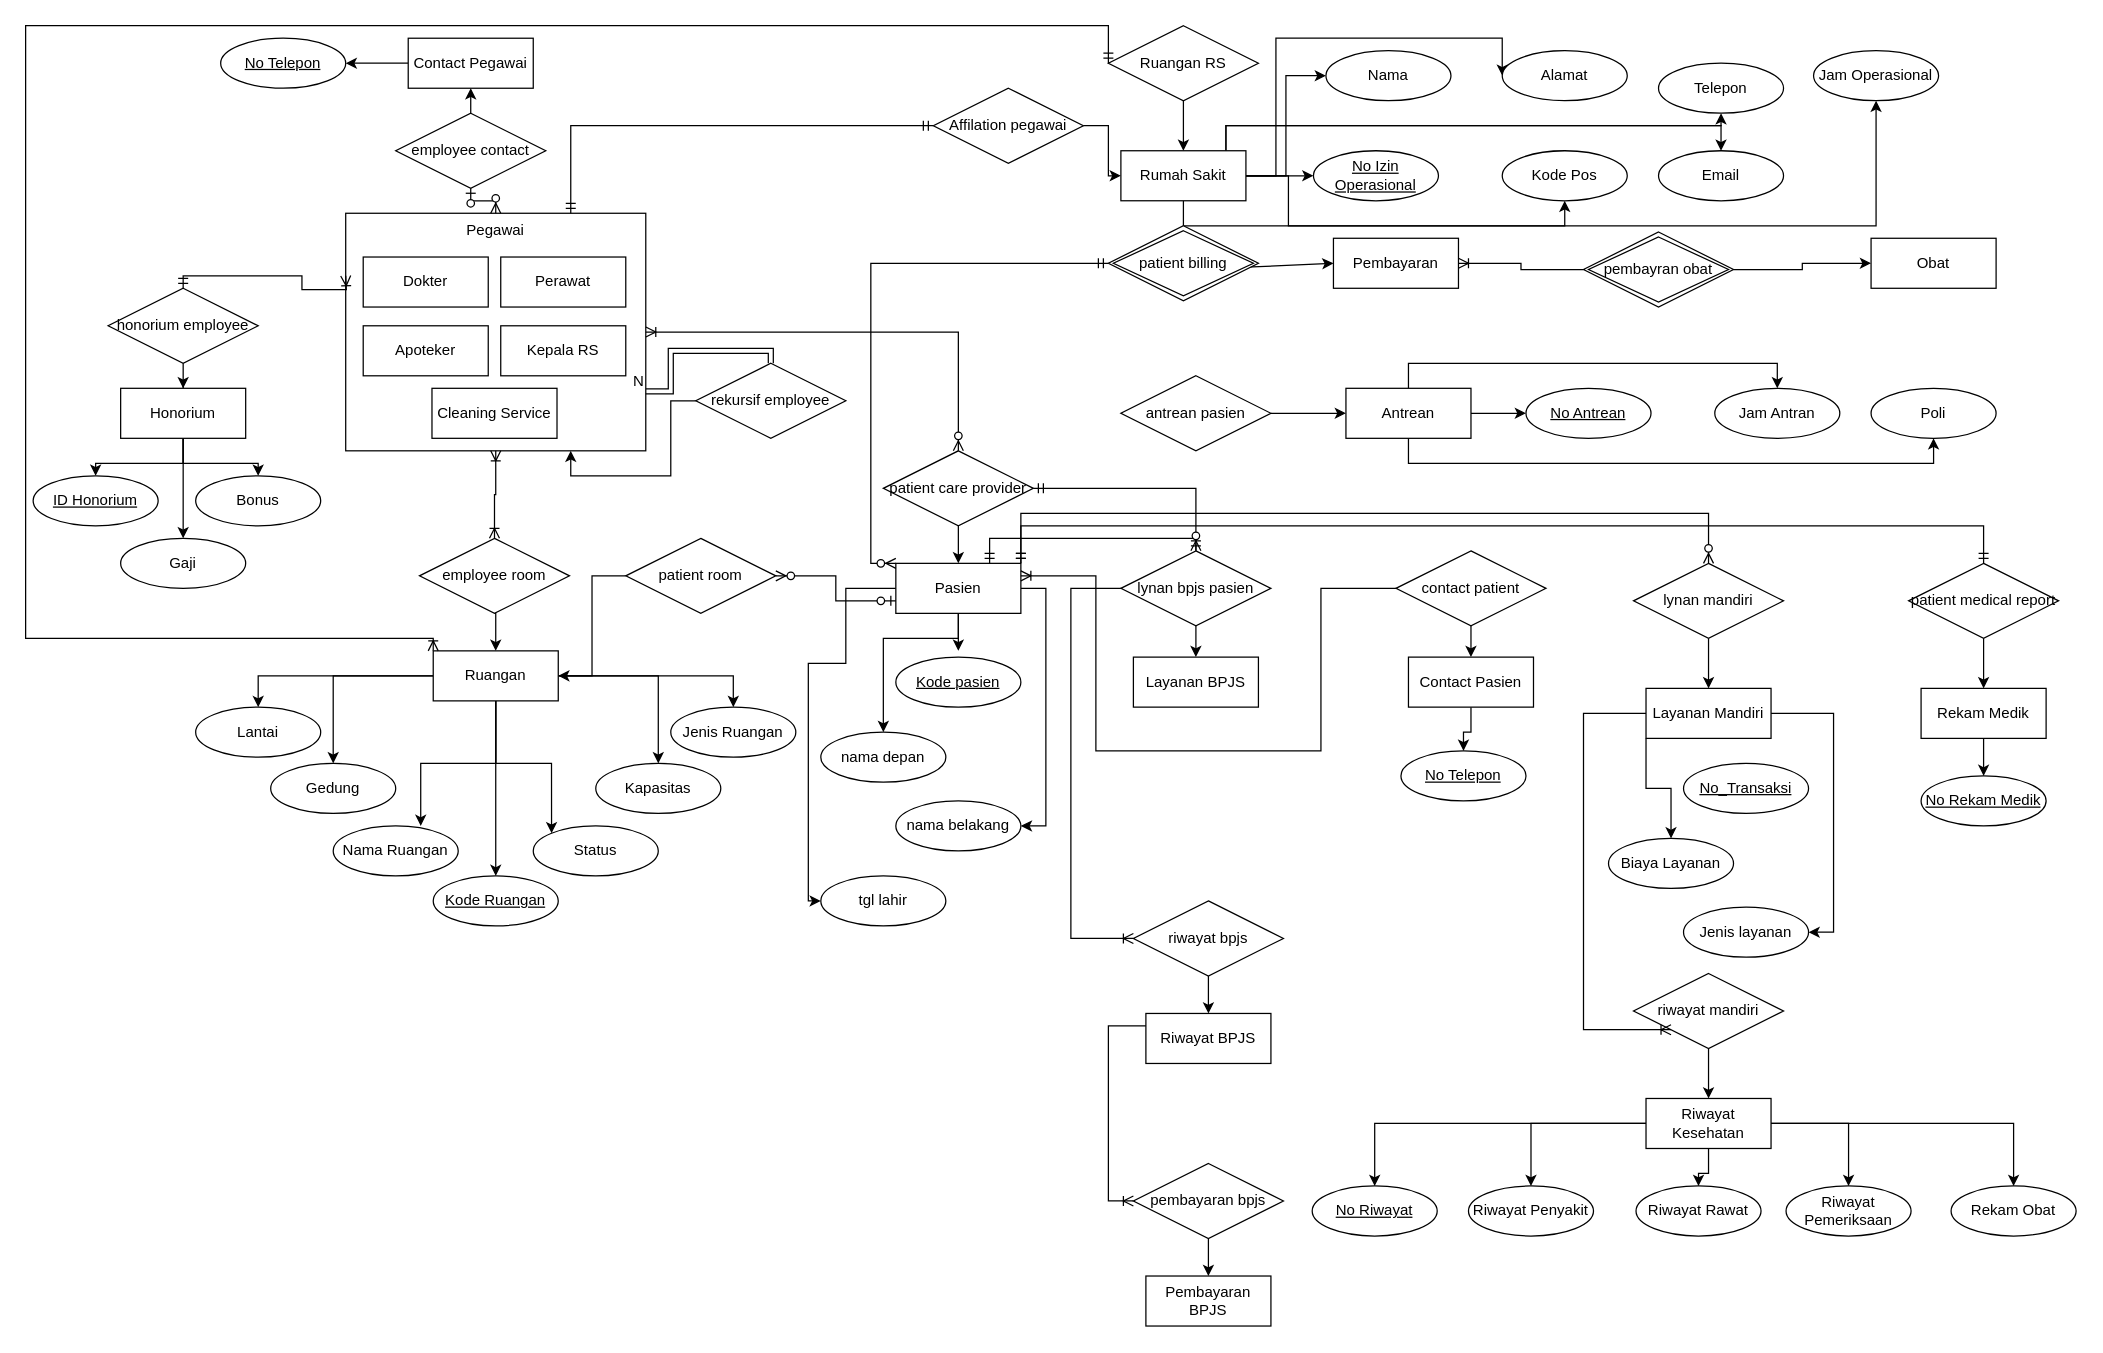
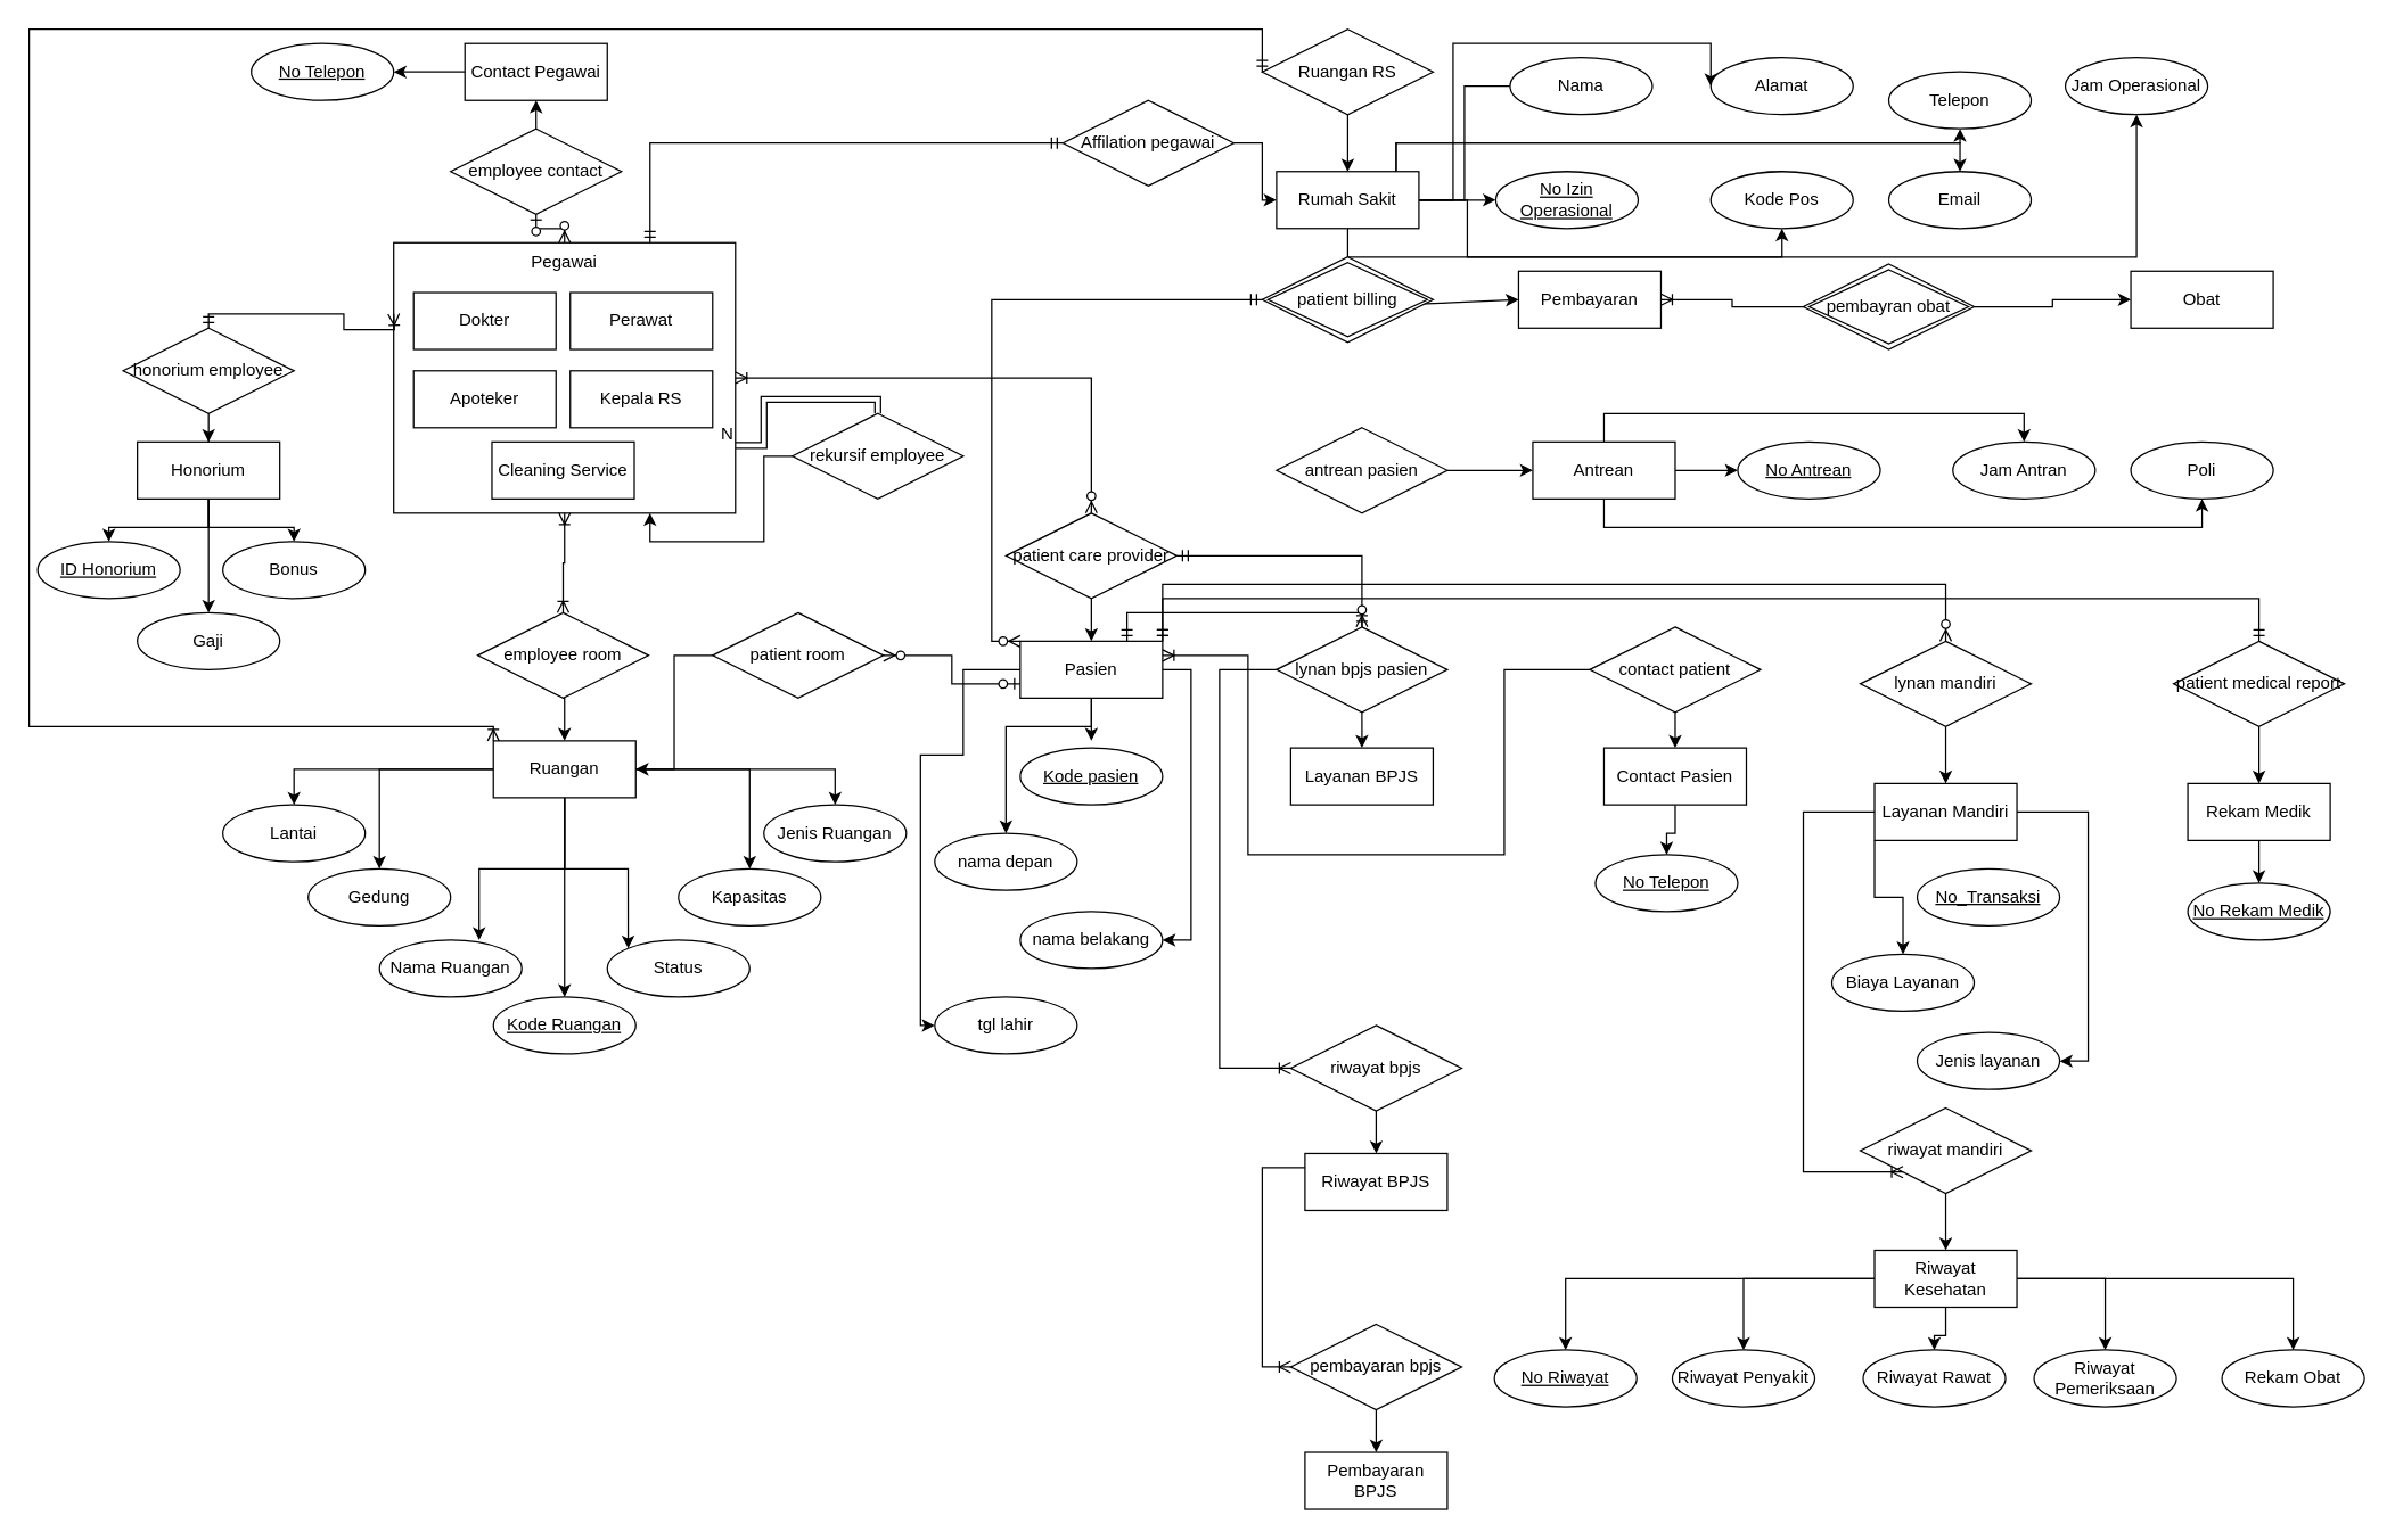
- <mxCell id="76" style="edgeStyle=orthogonalEdgeStyle;rounded=0;orthogonalLoop=1;jettySize=auto;html=1;entryX=0;entryY=0.5;entryDx=0;entryDy=0;" edge="1" parent="1" source="83" target="128"><mxGeometry relative="1" as="geometry" /></mxCell>
+ <mxCell id="76" style="edgeStyle=orthogonalEdgeStyle;rounded=0;orthogonalLoop=1;jettySize=auto;html=1;entryX=0;entryY=0.5;entryDx=0;entryDy=0;endArrow=none;" edge="1" parent="1" source="83" target="128"><mxGeometry relative="1" as="geometry" /></mxCell>
